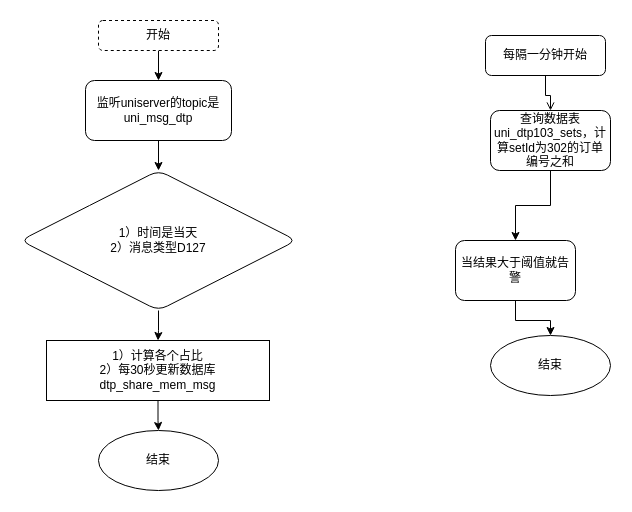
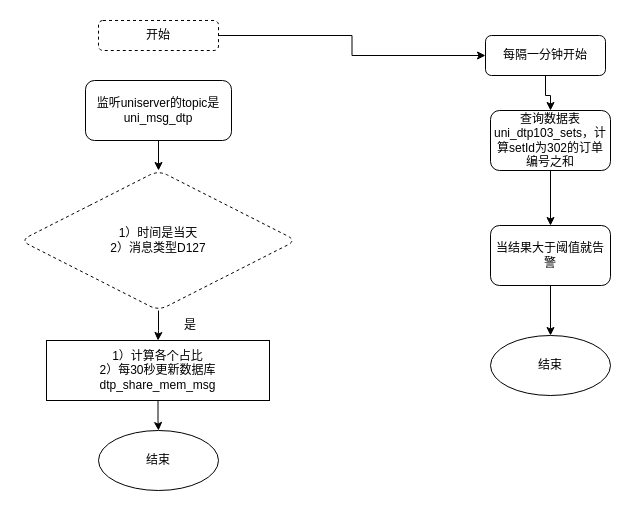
- <mxCell id="2" value="" style="edgeStyle=orthogonalEdgeStyle;rounded=0;orthogonalLoop=1;jettySize=auto;html=1;" parent="1" source="3" target="5" edge="1"><mxGeometry relative="1" as="geometry" /></mxCell>
+ <mxCell id="2" value="" style="edgeStyle=orthogonalEdgeStyle;rounded=0;orthogonalLoop=1;jettySize=auto;html=1;" parent="1" source="3" target="12" edge="1"><mxGeometry relative="1" as="geometry" /></mxCell>
- <mxCell id="11" value="" style="edgeStyle=orthogonalEdgeStyle;rounded=0;orthogonalLoop=1;jettySize=auto;html=1;endArrow=open;" parent="1" source="12" target="14" edge="1"><mxGeometry relative="1" as="geometry" /></mxCell>
+ <mxCell id="11" value="" style="edgeStyle=orthogonalEdgeStyle;rounded=0;orthogonalLoop=1;jettySize=auto;html=1;" parent="1" source="12" target="14" edge="1"><mxGeometry relative="1" as="geometry" /></mxCell>
- <mxCell id="7" value="&lt;div&gt;1）时间是当天&lt;/div&gt;&lt;div&gt;2）消息类型D127&lt;/div&gt;" style="rhombus;whiteSpace=wrap;html=1;rounded=1;" parent="1" vertex="1"><mxGeometry x="20" y="170" width="276" height="140" as="geometry" /></mxCell>
+ <mxCell id="7" value="&lt;div&gt;1）时间是当天&lt;/div&gt;&lt;div&gt;2）消息类型D127&lt;/div&gt;" style="rhombus;whiteSpace=wrap;html=1;rounded=1;dashed=1;" parent="1" vertex="1"><mxGeometry x="20" y="170" width="276" height="140" as="geometry" /></mxCell>
- <mxCell id="18" value="当结果大于阈值就告警" style="rounded=1;whiteSpace=wrap;html=1;" vertex="1" parent="1"><mxGeometry x="455" y="240" width="120" height="60" as="geometry" /></mxCell>
+ <mxCell id="18" value="当结果大于阈值就告警" style="rounded=1;whiteSpace=wrap;html=1;" vertex="1" parent="1"><mxGeometry x="490" y="225" width="120" height="60" as="geometry" /></mxCell>
+ <mxCell id="17" value="是" style="text;html=1;strokeColor=none;fillColor=none;align=center;verticalAlign=middle;whiteSpace=wrap;rounded=0;" vertex="1" parent="1"><mxGeometry x="170" y="315" width="40" height="20" as="geometry" /></mxCell>
